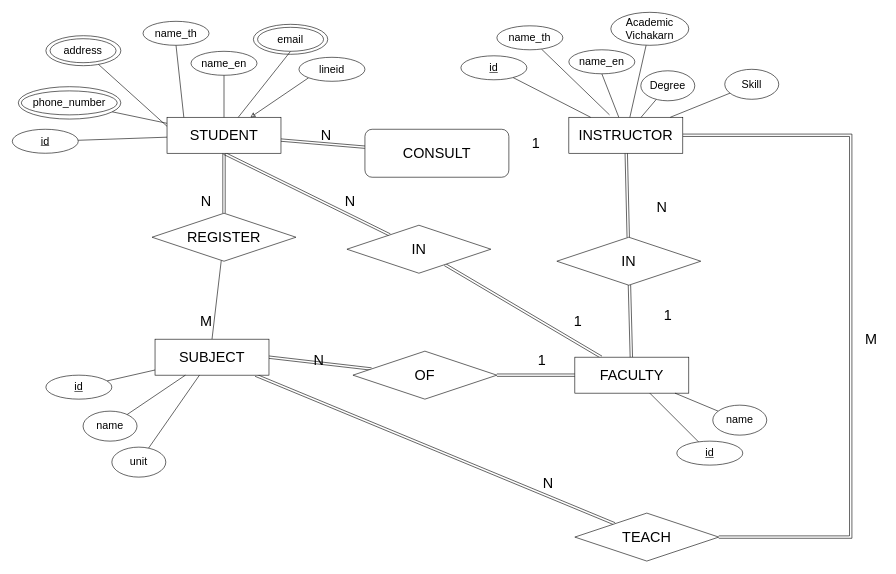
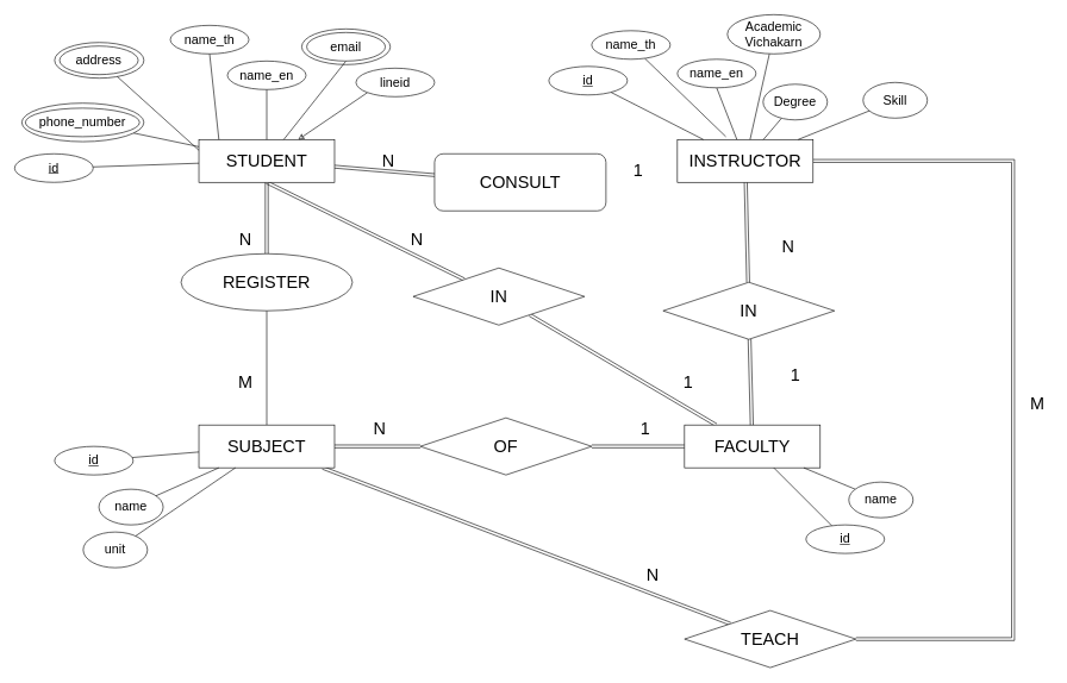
- <mxCell id="50" value="&lt;font style=&quot;font-size: 24px&quot;&gt;REGISTER&lt;/font&gt;" style="rhombus;whiteSpace=wrap;html=1;fillColor=#ffffff;" parent="1" vertex="1"><mxGeometry x="253" y="355" width="240" height="80" as="geometry" /></mxCell>
+ <mxCell id="50" value="&lt;font style=&quot;font-size: 24px&quot;&gt;REGISTER&lt;/font&gt;" style="ellipse;whiteSpace=wrap;html=1;fillColor=#ffffff;" parent="1" vertex="1"><mxGeometry x="253" y="355" width="240" height="80" as="geometry" /></mxCell>
- <mxCell id="12" value="&lt;font style=&quot;font-size: 24px&quot;&gt;SUBJECT&lt;/font&gt;" style="rounded=0;whiteSpace=wrap;html=1;" parent="1" vertex="1"><mxGeometry x="258" y="565" width="190" height="60" as="geometry" /></mxCell>
+ <mxCell id="12" value="&lt;font style=&quot;font-size: 24px&quot;&gt;SUBJECT&lt;/font&gt;" style="rounded=0;whiteSpace=wrap;html=1;" parent="1" vertex="1"><mxGeometry x="278" y="595" width="190" height="60" as="geometry" /></mxCell>
- <mxCell id="52" value="&lt;font style=&quot;font-size: 18px&quot;&gt;unit&lt;/font&gt;" style="ellipse;whiteSpace=wrap;html=1;" parent="1" vertex="1"><mxGeometry x="186" y="745" width="90" height="50" as="geometry" /></mxCell>
+ <mxCell id="52" value="&lt;font style=&quot;font-size: 18px&quot;&gt;unit&lt;/font&gt;" style="ellipse;whiteSpace=wrap;html=1;" parent="1" vertex="1"><mxGeometry x="116" y="745" width="90" height="50" as="geometry" /></mxCell>
